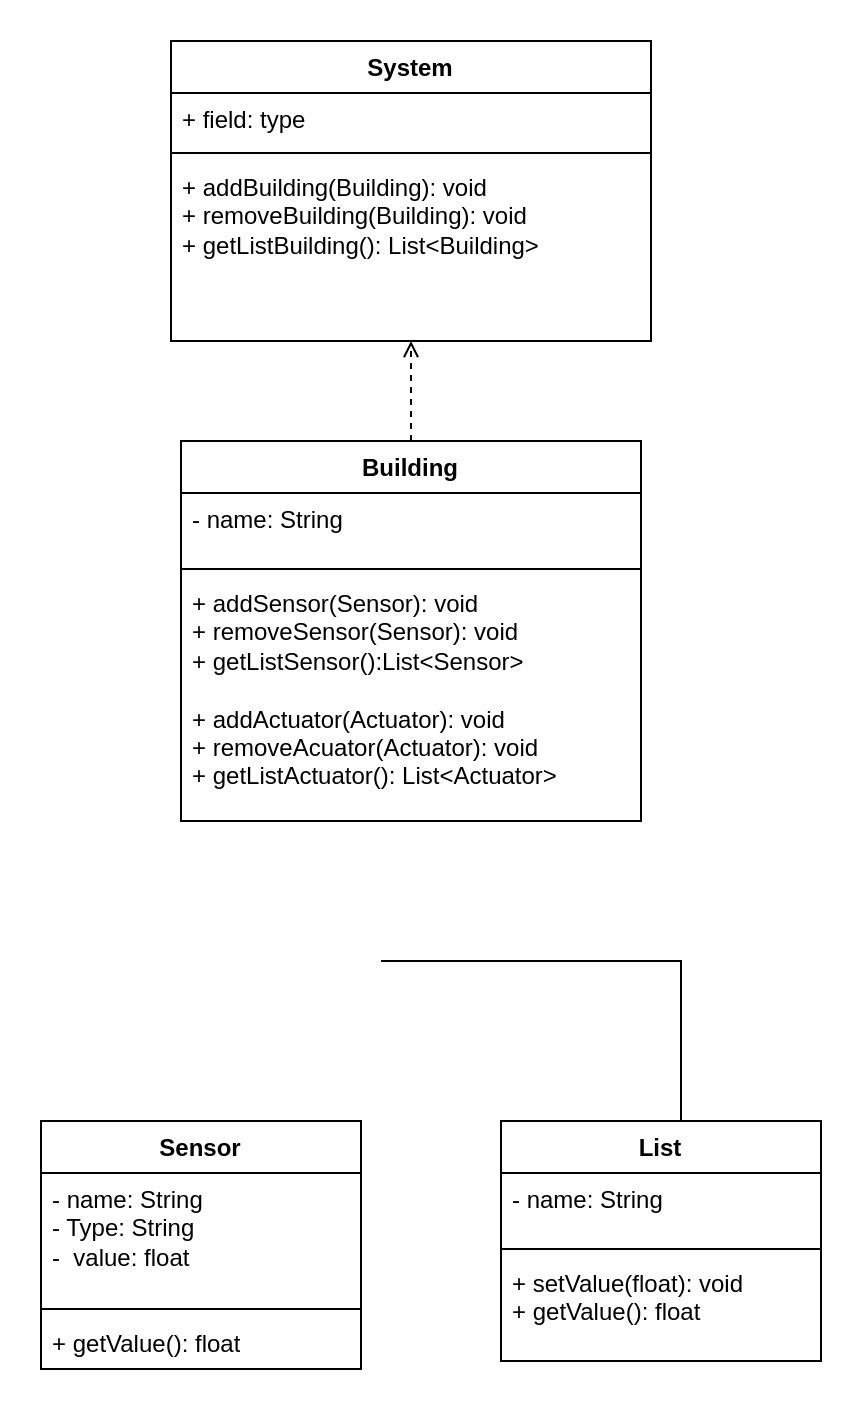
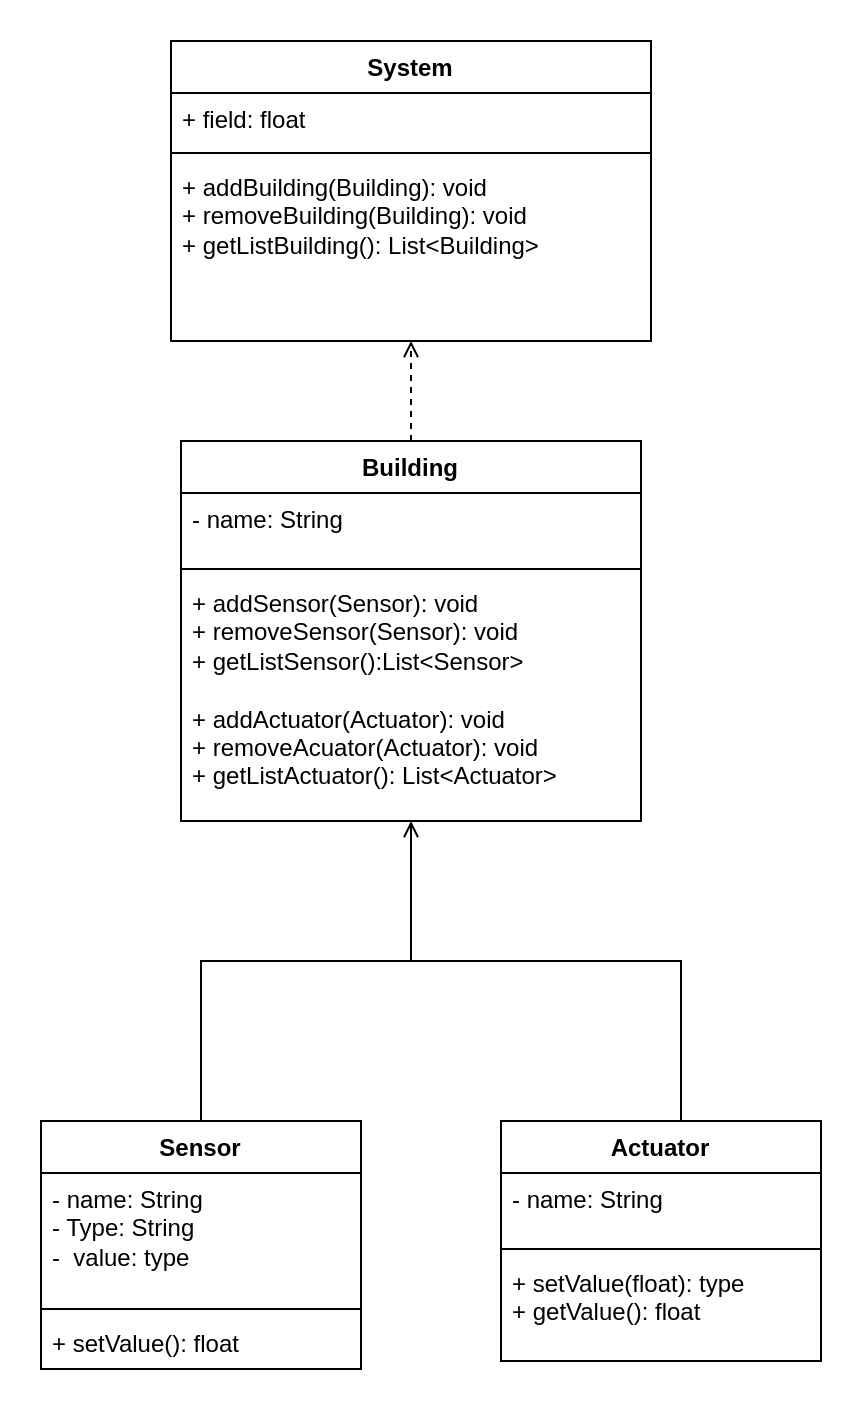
- <mxCell id="8" value="+ field: type" style="text;strokeColor=none;fillColor=none;align=left;verticalAlign=top;spacingLeft=4;spacingRight=4;overflow=hidden;rotatable=0;points=[[0,0.5],[1,0.5]];portConstraint=eastwest;whiteSpace=wrap;html=1;" parent="7" vertex="1"><mxGeometry y="26" width="240" height="26" as="geometry" /></mxCell>
+ <mxCell id="8" value="+ field: float" style="text;strokeColor=none;fillColor=none;align=left;verticalAlign=top;spacingLeft=4;spacingRight=4;overflow=hidden;rotatable=0;points=[[0,0.5],[1,0.5]];portConstraint=eastwest;whiteSpace=wrap;html=1;" parent="7" vertex="1"><mxGeometry y="26" width="240" height="26" as="geometry" /></mxCell>
+ <mxCell id="11" style="edgeStyle=orthogonalEdgeStyle;rounded=0;orthogonalLoop=1;jettySize=auto;html=1;entryX=0.5;entryY=1;entryDx=0;entryDy=0;endArrow=open;endFill=0;" parent="1" source="12" target="3" edge="1"><mxGeometry relative="1" as="geometry"><Array as="points"><mxPoint x="100" y="480" /><mxPoint x="205" y="480" /></Array></mxGeometry></mxCell>
- <mxCell id="17" value="List" style="swimlane;fontStyle=1;align=center;verticalAlign=top;childLayout=stackLayout;horizontal=1;startSize=26;horizontalStack=0;resizeParent=1;resizeParentMax=0;resizeLast=0;collapsible=1;marginBottom=0;whiteSpace=wrap;html=1;" parent="1" vertex="1"><mxGeometry x="250" y="560" width="160" height="120" as="geometry" /></mxCell>
+ <mxCell id="17" value="Actuator" style="swimlane;fontStyle=1;align=center;verticalAlign=top;childLayout=stackLayout;horizontal=1;startSize=26;horizontalStack=0;resizeParent=1;resizeParentMax=0;resizeLast=0;collapsible=1;marginBottom=0;whiteSpace=wrap;html=1;" parent="1" vertex="1"><mxGeometry x="250" y="560" width="160" height="120" as="geometry" /></mxCell>
- <mxCell id="13" value="&lt;div&gt;- name: String&lt;/div&gt;&lt;div&gt;- Type: String&lt;/div&gt;&lt;div&gt;-&amp;nbsp; value: float&lt;br&gt;&lt;/div&gt;" style="text;strokeColor=none;fillColor=none;align=left;verticalAlign=top;spacingLeft=4;spacingRight=4;overflow=hidden;rotatable=0;points=[[0,0.5],[1,0.5]];portConstraint=eastwest;whiteSpace=wrap;html=1;" parent="12" vertex="1"><mxGeometry y="26" width="160" height="64" as="geometry" /></mxCell>
+ <mxCell id="13" value="&lt;div&gt;- name: String&lt;/div&gt;&lt;div&gt;- Type: String&lt;/div&gt;&lt;div&gt;-&amp;nbsp; value: type&lt;br&gt;&lt;/div&gt;" style="text;strokeColor=none;fillColor=none;align=left;verticalAlign=top;spacingLeft=4;spacingRight=4;overflow=hidden;rotatable=0;points=[[0,0.5],[1,0.5]];portConstraint=eastwest;whiteSpace=wrap;html=1;" parent="12" vertex="1"><mxGeometry y="26" width="160" height="64" as="geometry" /></mxCell>
- <mxCell id="20" value="+ setValue(float): void&lt;br&gt;&lt;div&gt;+ getValue(): float&lt;/div&gt;" style="text;strokeColor=none;fillColor=none;align=left;verticalAlign=top;spacingLeft=4;spacingRight=4;overflow=hidden;rotatable=0;points=[[0,0.5],[1,0.5]];portConstraint=eastwest;whiteSpace=wrap;html=1;" parent="17" vertex="1"><mxGeometry y="68" width="160" height="52" as="geometry" /></mxCell>
+ <mxCell id="20" value="+ setValue(float): type&lt;br&gt;&lt;div&gt;+ getValue(): float&lt;/div&gt;" style="text;strokeColor=none;fillColor=none;align=left;verticalAlign=top;spacingLeft=4;spacingRight=4;overflow=hidden;rotatable=0;points=[[0,0.5],[1,0.5]];portConstraint=eastwest;whiteSpace=wrap;html=1;" parent="17" vertex="1"><mxGeometry y="68" width="160" height="52" as="geometry" /></mxCell>
- <mxCell id="15" value="+ getValue(): float" style="text;strokeColor=none;fillColor=none;align=left;verticalAlign=top;spacingLeft=4;spacingRight=4;overflow=hidden;rotatable=0;points=[[0,0.5],[1,0.5]];portConstraint=eastwest;whiteSpace=wrap;html=1;" parent="12" vertex="1"><mxGeometry y="98" width="160" height="26" as="geometry" /></mxCell>
+ <mxCell id="15" value="+ setValue(): float" style="text;strokeColor=none;fillColor=none;align=left;verticalAlign=top;spacingLeft=4;spacingRight=4;overflow=hidden;rotatable=0;points=[[0,0.5],[1,0.5]];portConstraint=eastwest;whiteSpace=wrap;html=1;" parent="12" vertex="1"><mxGeometry y="98" width="160" height="26" as="geometry" /></mxCell>
